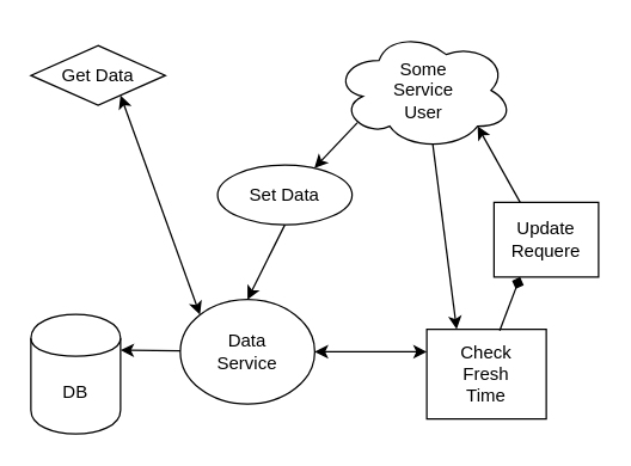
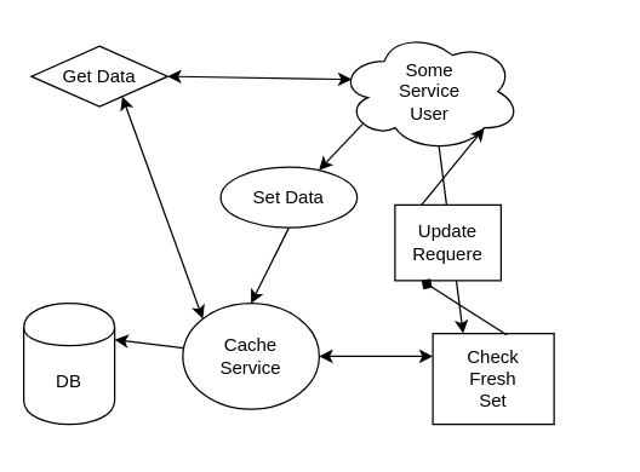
+ <mxCell id="8" value="" style="endArrow=classic;startArrow=classic;html=1;exitX=1;exitY=0.5;exitDx=0;exitDy=0;entryX=0.07;entryY=0.4;entryDx=0;entryDy=0;entryPerimeter=0;" edge="1" parent="1" source="5" target="7"><mxGeometry width="50" height="50" relative="1" as="geometry"><mxPoint x="160" y="120" as="sourcePoint" /><mxPoint x="210" y="70" as="targetPoint" /></mxGeometry></mxCell>
- <mxCell id="12" value="Update&lt;br&gt;Requere&lt;br&gt;" style="rounded=0;whiteSpace=wrap;html=1;" vertex="1" parent="1"><mxGeometry x="330" y="135" width="70" height="50" as="geometry" /></mxCell>
+ <mxCell id="12" value="Update&lt;br&gt;Requere&lt;br&gt;" style="rounded=0;whiteSpace=wrap;html=1;" vertex="1" parent="1"><mxGeometry x="260" y="135" width="70" height="50" as="geometry" /></mxCell>
- <mxCell id="2" value="Data&lt;br&gt;Service&lt;br&gt;" style="ellipse;whiteSpace=wrap;html=1;" vertex="1" parent="1"><mxGeometry x="120" y="200" width="90" height="70" as="geometry" /></mxCell>
+ <mxCell id="2" value="Cache&lt;br&gt;Service&lt;br&gt;" style="ellipse;whiteSpace=wrap;html=1;" vertex="1" parent="1"><mxGeometry x="120" y="200" width="90" height="70" as="geometry" /></mxCell>
- <mxCell id="3" value="DB&lt;br&gt;" style="shape=cylinder;whiteSpace=wrap;html=1;boundedLbl=1;backgroundOutline=1;" vertex="1" parent="1"><mxGeometry x="20" y="210" width="60" height="80" as="geometry" /></mxCell>
+ <mxCell id="3" value="DB&lt;br&gt;" style="shape=cylinder;whiteSpace=wrap;html=1;boundedLbl=1;backgroundOutline=1;" vertex="1" parent="1"><mxGeometry x="15" y="200" width="60" height="80" as="geometry" /></mxCell>
- <mxCell id="6" value="Check&lt;br&gt;Fresh&lt;br&gt;Time&lt;br&gt;" style="rounded=0;whiteSpace=wrap;html=1;" vertex="1" parent="1"><mxGeometry x="285" y="220" width="80" height="60" as="geometry" /></mxCell>
+ <mxCell id="6" value="Check&lt;br&gt;Fresh&lt;br&gt;Set&lt;br&gt;" style="rounded=0;whiteSpace=wrap;html=1;" vertex="1" parent="1"><mxGeometry x="285" y="220" width="80" height="60" as="geometry" /></mxCell>
